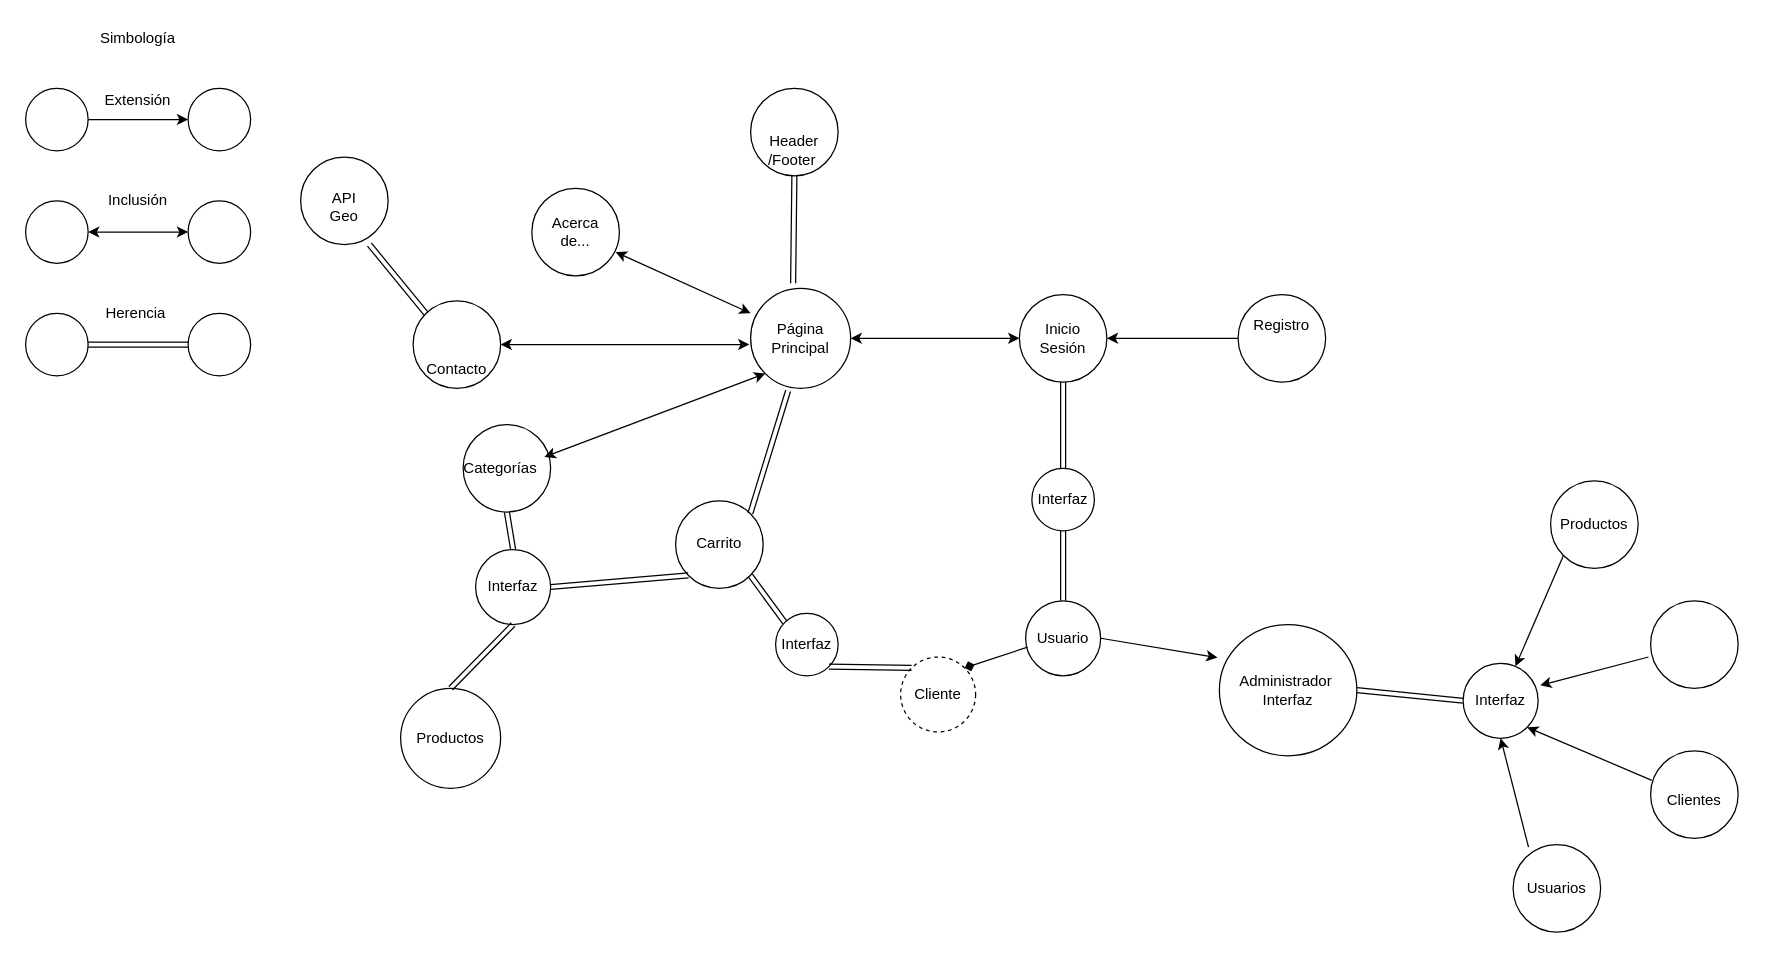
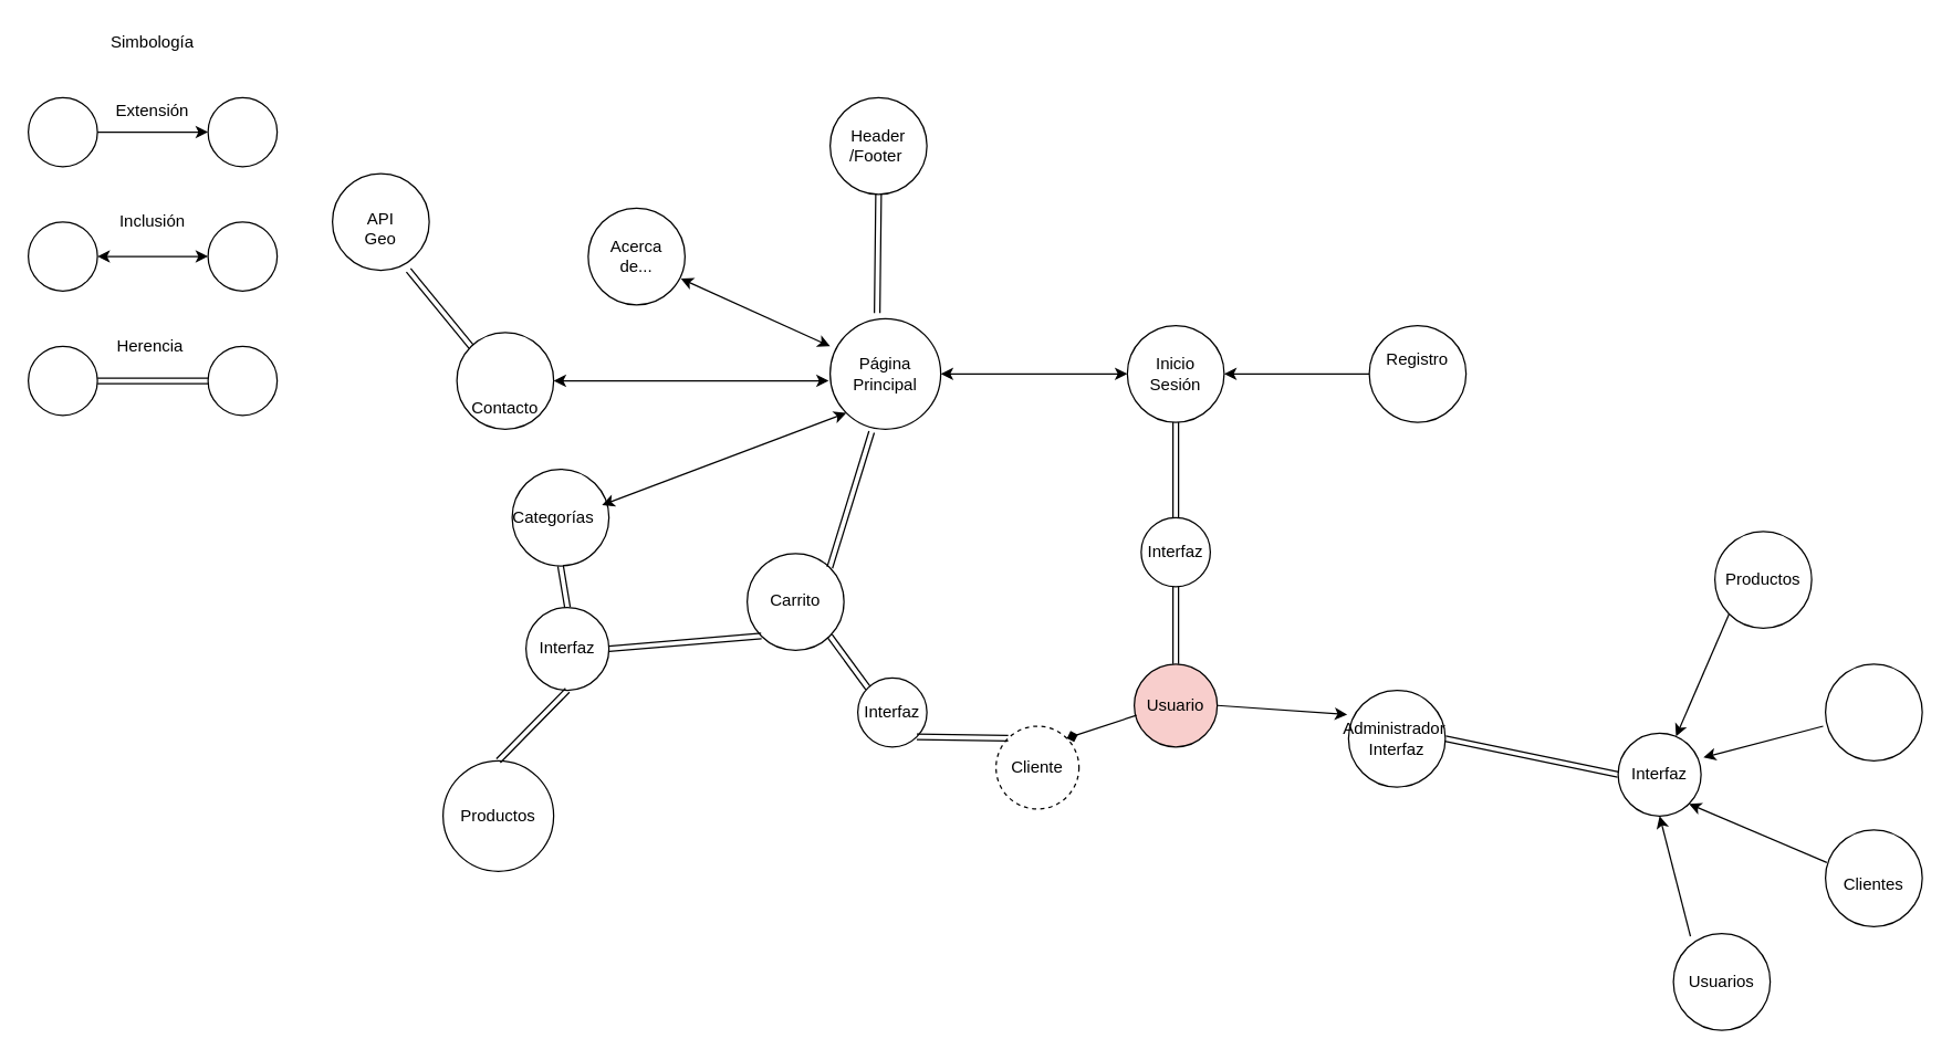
- <mxCell id="22" value="Header&lt;br&gt;/Footer&amp;nbsp;" style="text;html=1;strokeColor=none;fillColor=none;align=center;verticalAlign=middle;whiteSpace=wrap;rounded=0;" vertex="1" parent="1"><mxGeometry x="615" y="110" width="40" height="20" as="geometry" /></mxCell>
+ <mxCell id="22" value="Header&lt;br&gt;/Footer&amp;nbsp;" style="text;html=1;strokeColor=none;fillColor=none;align=center;verticalAlign=middle;whiteSpace=wrap;rounded=0;" vertex="1" parent="1"><mxGeometry x="615" y="95" width="40" height="20" as="geometry" /></mxCell>
- <mxCell id="49" value="Usuario" style="ellipse;whiteSpace=wrap;html=1;aspect=fixed;" vertex="1" parent="1"><mxGeometry x="820" y="480" width="60" height="60" as="geometry" /></mxCell>
+ <mxCell id="49" value="Usuario" style="ellipse;whiteSpace=wrap;html=1;aspect=fixed;fillColor=#f8cecc;" vertex="1" parent="1"><mxGeometry x="820" y="480" width="60" height="60" as="geometry" /></mxCell>
- <mxCell id="52" value="Administrador&amp;nbsp;&lt;br&gt;Interfaz" style="ellipse;whiteSpace=wrap;html=1;aspect=fixed;" vertex="1" parent="1"><mxGeometry x="975" y="499" width="110" height="105" as="geometry" /></mxCell>
+ <mxCell id="52" value="Administrador&amp;nbsp;&lt;br&gt;Interfaz" style="ellipse;whiteSpace=wrap;html=1;aspect=fixed;" vertex="1" parent="1"><mxGeometry x="975" y="499" width="70" height="70" as="geometry" /></mxCell>
